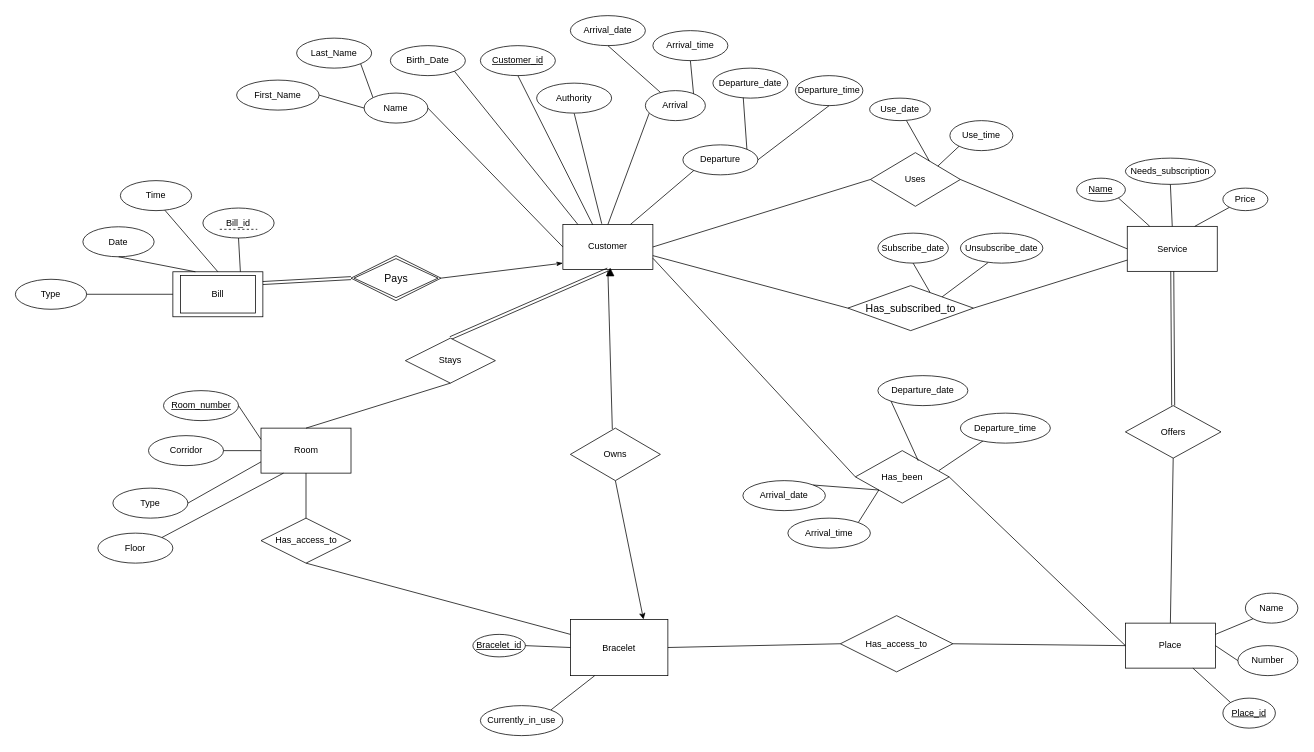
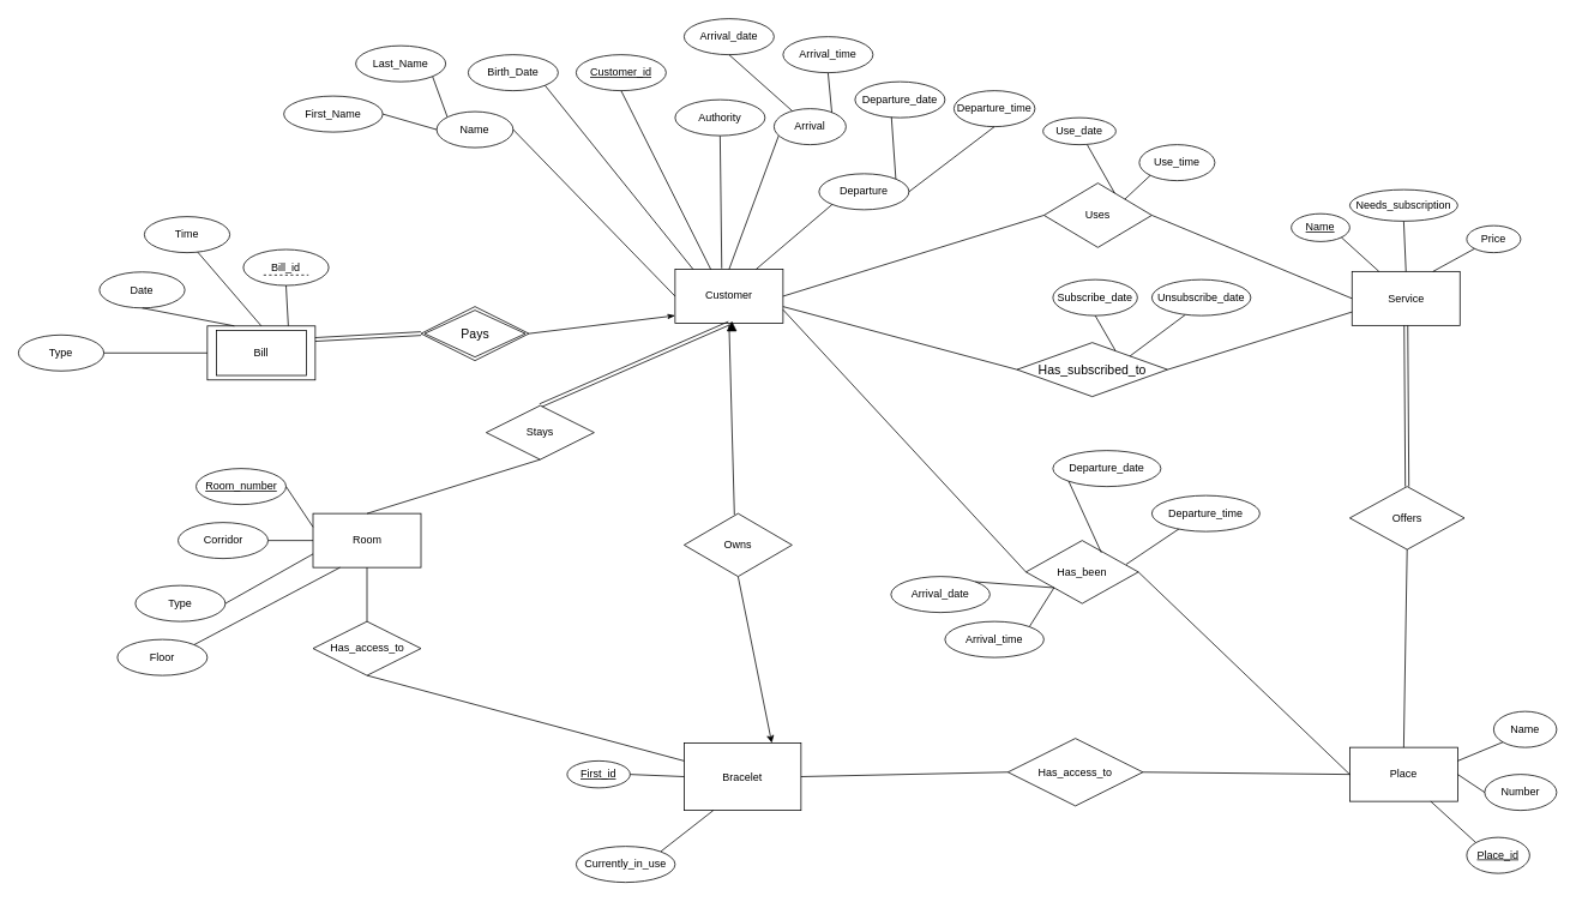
- <mxCell id="114" value="Authority" style="ellipse;whiteSpace=wrap;html=1;shadow=0;strokeColor=#000000;" vertex="1" parent="1"><mxGeometry x="715" y="110" width="100" height="40" as="geometry" /></mxCell>
+ <mxCell id="114" value="Authority" style="ellipse;whiteSpace=wrap;html=1;shadow=0;strokeColor=#000000;" vertex="1" parent="1"><mxGeometry x="750" y="110" width="100" height="40" as="geometry" /></mxCell>
- <mxCell id="44" value="&lt;u&gt;Bracelet_id&lt;/u&gt;" style="ellipse;whiteSpace=wrap;html=1;shadow=0;strokeColor=#000000;sketch=0;" parent="1" vertex="1"><mxGeometry x="630" y="845" width="70" height="30" as="geometry" /></mxCell>
+ <mxCell id="44" value="&lt;u&gt;First_id&lt;/u&gt;" style="ellipse;whiteSpace=wrap;html=1;shadow=0;strokeColor=#000000;sketch=0;" parent="1" vertex="1"><mxGeometry x="630" y="845" width="70" height="30" as="geometry" /></mxCell>
